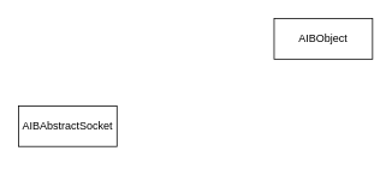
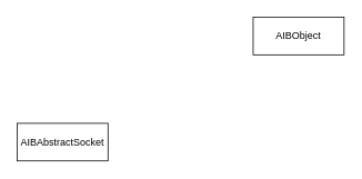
- <mxCell id="3" value="AIBAbstractSocket" style="rounded=0;whiteSpace=wrap;html=1;" vertex="1" parent="1"><mxGeometry x="20" y="117" width="109" height="45" as="geometry" /></mxCell>
+ <mxCell id="3" value="AIBAbstractSocket" style="rounded=0;whiteSpace=wrap;html=1;" vertex="1" parent="1"><mxGeometry x="20" y="147" width="109" height="45" as="geometry" /></mxCell>
